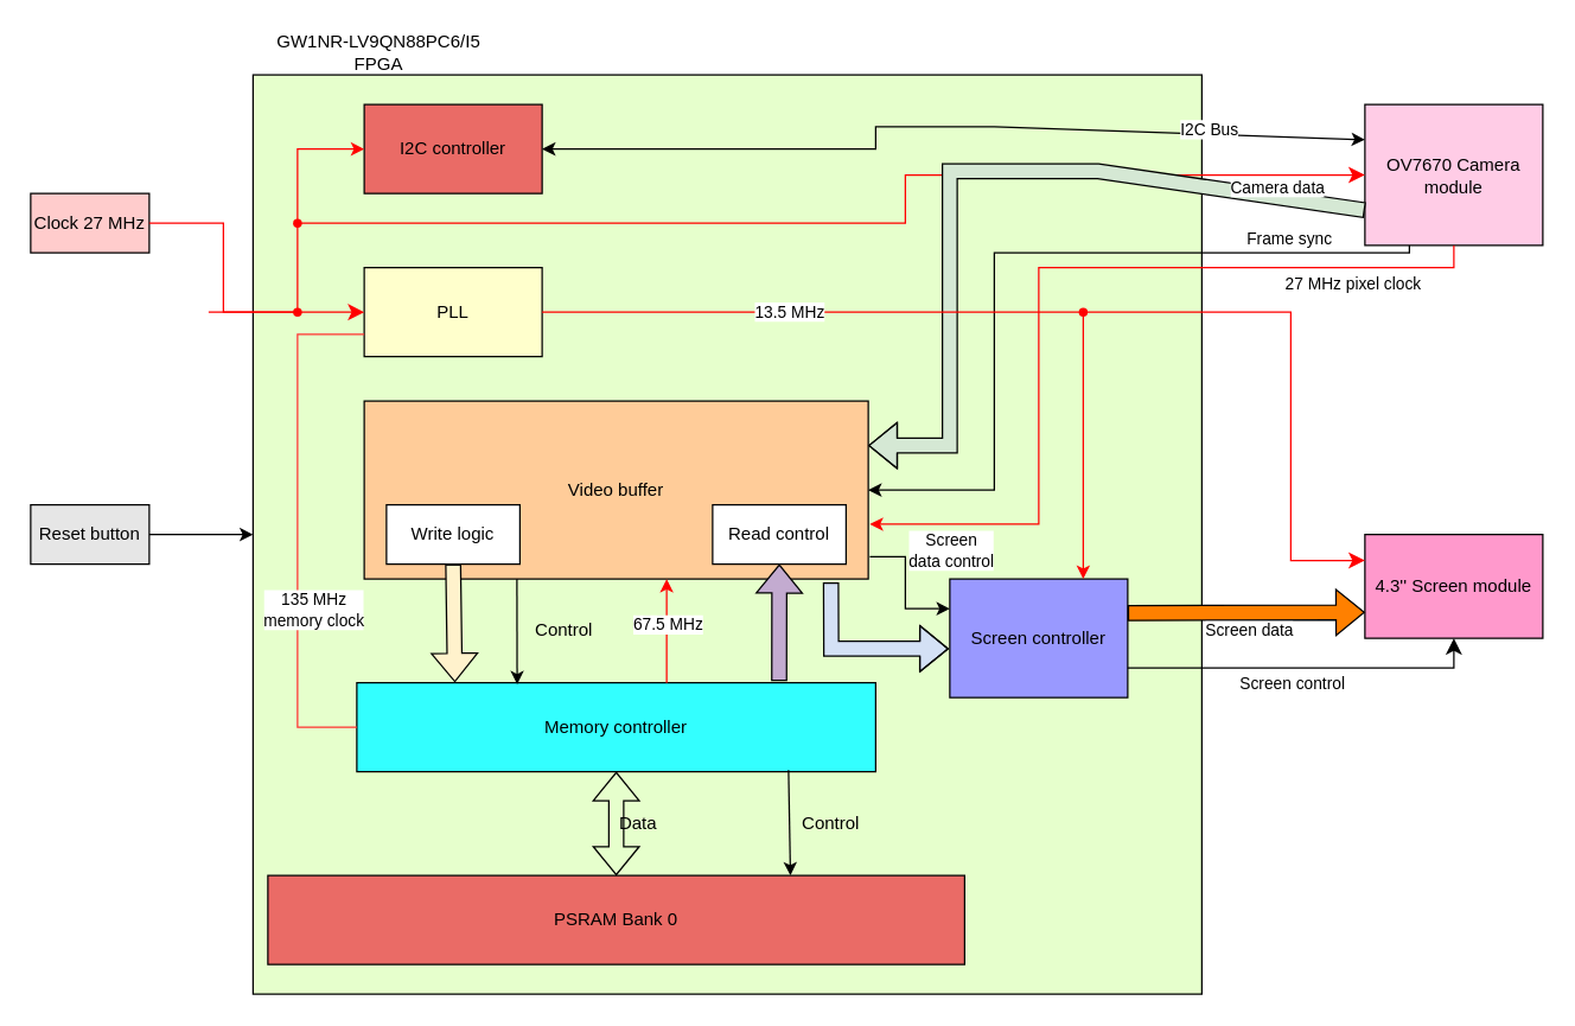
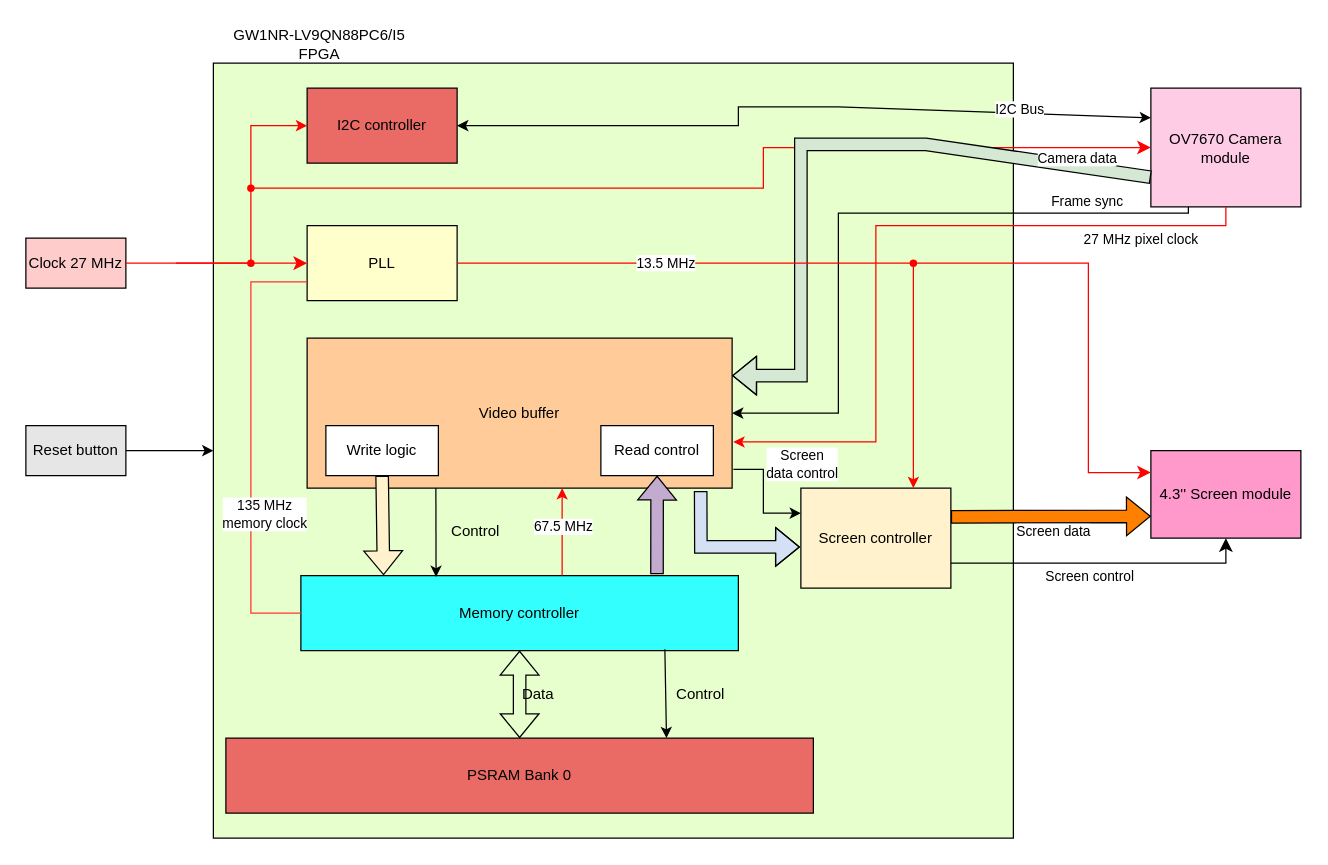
- <mxCell id="2" value="Clock 27 MHz" style="rounded=0;whiteSpace=wrap;html=1;fillColor=#FFCCCC;" vertex="1" parent="1"><mxGeometry x="20" y="130" width="80" height="40" as="geometry" /></mxCell>
+ <mxCell id="2" value="Clock 27 MHz" style="rounded=0;whiteSpace=wrap;html=1;fillColor=#FFCCCC;" vertex="1" parent="1"><mxGeometry x="20" y="190" width="80" height="40" as="geometry" /></mxCell>
- <mxCell id="44" value="Screen controller" style="rounded=0;whiteSpace=wrap;html=1;fillColor=#9999FF;" vertex="1" parent="1"><mxGeometry x="640" y="390" width="120" height="80" as="geometry" /></mxCell>
+ <mxCell id="44" value="Screen controller" style="rounded=0;whiteSpace=wrap;html=1;fillColor=#fff2cc;" vertex="1" parent="1"><mxGeometry x="640" y="390" width="120" height="80" as="geometry" /></mxCell>
